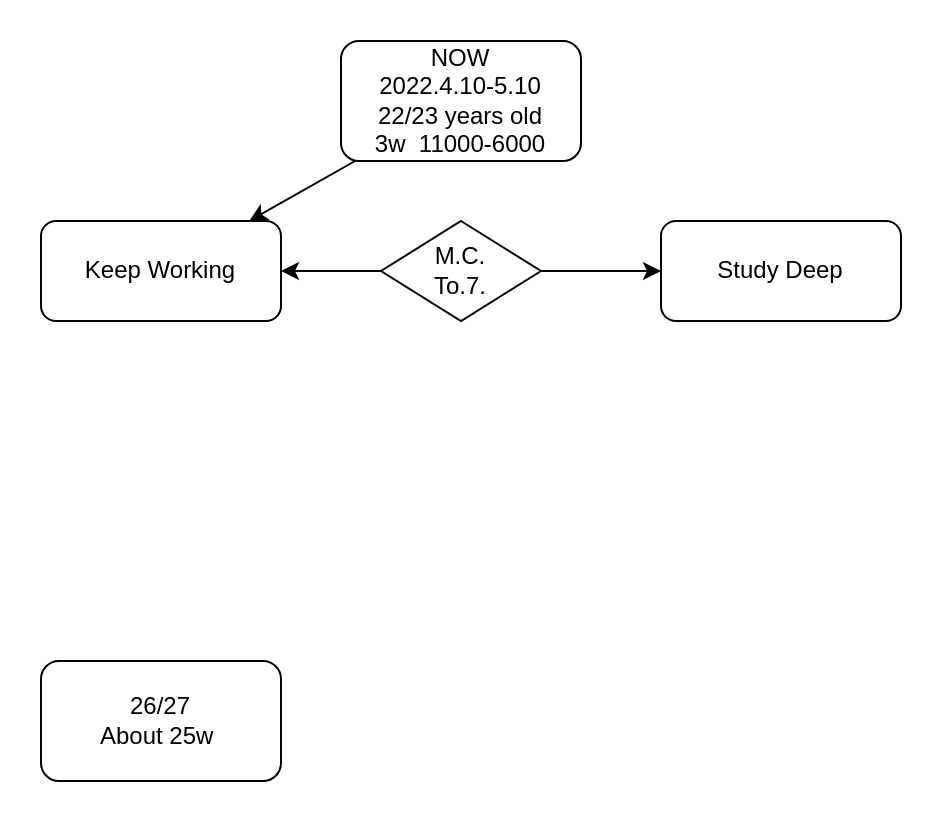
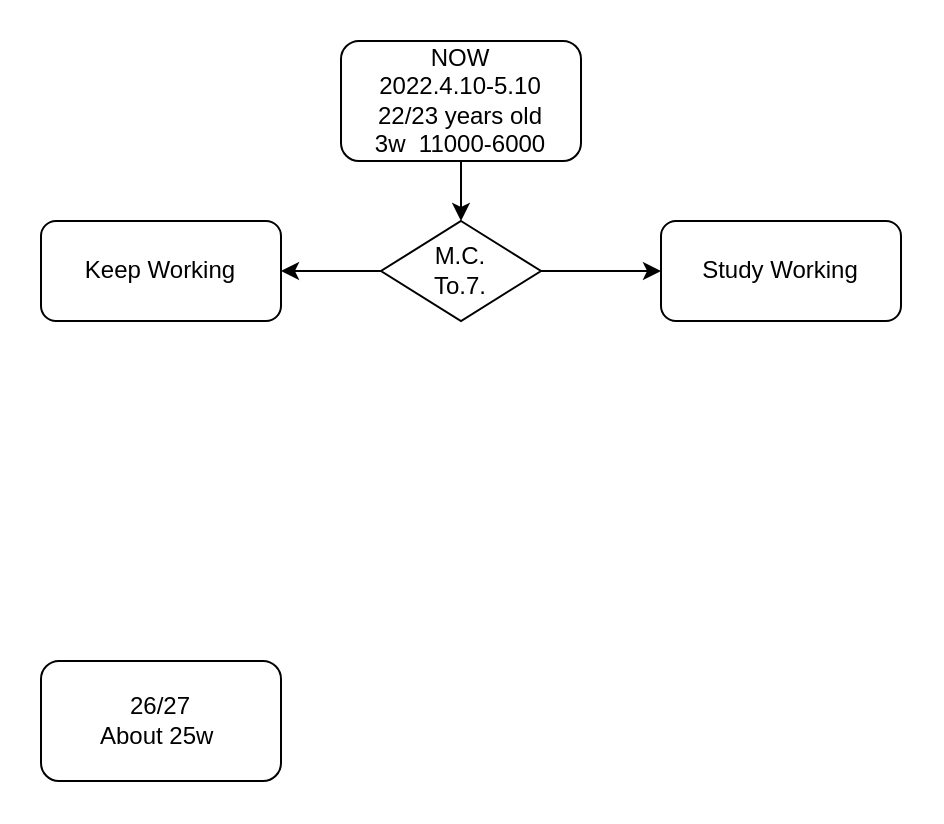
- <mxCell id="2" style="edgeStyle=none;html=1;" edge="1" parent="1" source="3" target="7"><mxGeometry relative="1" as="geometry" /></mxCell>
+ <mxCell id="2" style="edgeStyle=none;html=1;entryX=0.5;entryY=0;entryDx=0;entryDy=0;" edge="1" parent="1" source="3" target="6"><mxGeometry relative="1" as="geometry" /></mxCell>
- <mxCell id="8" value="Study Deep" style="rounded=1;whiteSpace=wrap;html=1;" vertex="1" parent="1"><mxGeometry x="330" y="110" width="120" height="50" as="geometry" /></mxCell>
+ <mxCell id="8" value="Study Working" style="rounded=1;whiteSpace=wrap;html=1;" vertex="1" parent="1"><mxGeometry x="330" y="110" width="120" height="50" as="geometry" /></mxCell>
